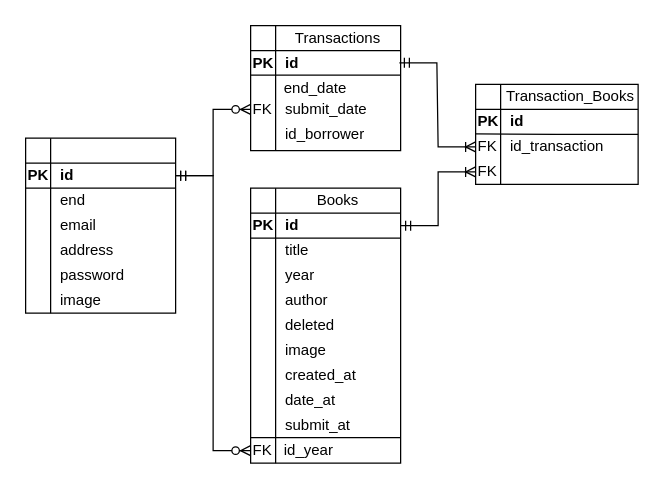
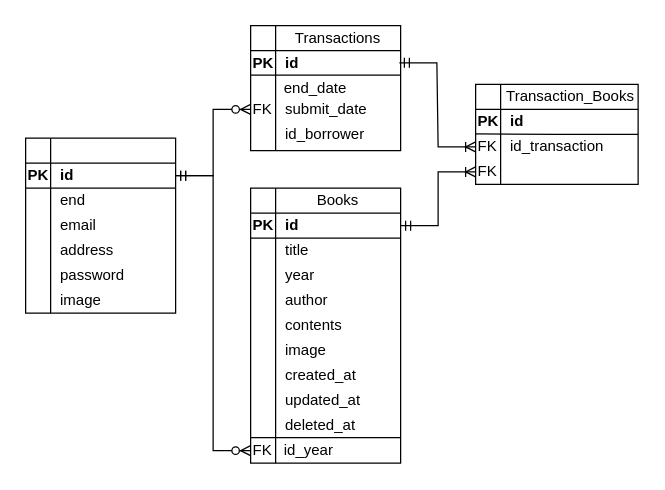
- <mxCell id="20" value="deleted" style="text;html=1;strokeColor=none;fillColor=none;align=left;verticalAlign=middle;whiteSpace=wrap;rounded=0;" parent="1" vertex="1"><mxGeometry x="226" y="250" width="94" height="20" as="geometry" /></mxCell>
+ <mxCell id="20" value="contents" style="text;html=1;strokeColor=none;fillColor=none;align=left;verticalAlign=middle;whiteSpace=wrap;rounded=0;" parent="1" vertex="1"><mxGeometry x="226" y="250" width="94" height="20" as="geometry" /></mxCell>
- <mxCell id="17" value="date_at" style="text;html=1;strokeColor=none;fillColor=none;align=left;verticalAlign=middle;whiteSpace=wrap;rounded=0;" parent="1" vertex="1"><mxGeometry x="226" y="310" width="94" height="20" as="geometry" /></mxCell>
+ <mxCell id="17" value="updated_at" style="text;html=1;strokeColor=none;fillColor=none;align=left;verticalAlign=middle;whiteSpace=wrap;rounded=0;" parent="1" vertex="1"><mxGeometry x="226" y="310" width="94" height="20" as="geometry" /></mxCell>
- <mxCell id="18" value="submit_at" style="text;html=1;strokeColor=none;fillColor=none;align=left;verticalAlign=middle;whiteSpace=wrap;rounded=0;" parent="1" vertex="1"><mxGeometry x="226" y="330" width="94" height="20" as="geometry" /></mxCell>
+ <mxCell id="18" value="deleted_at" style="text;html=1;strokeColor=none;fillColor=none;align=left;verticalAlign=middle;whiteSpace=wrap;rounded=0;" parent="1" vertex="1"><mxGeometry x="226" y="330" width="94" height="20" as="geometry" /></mxCell>
